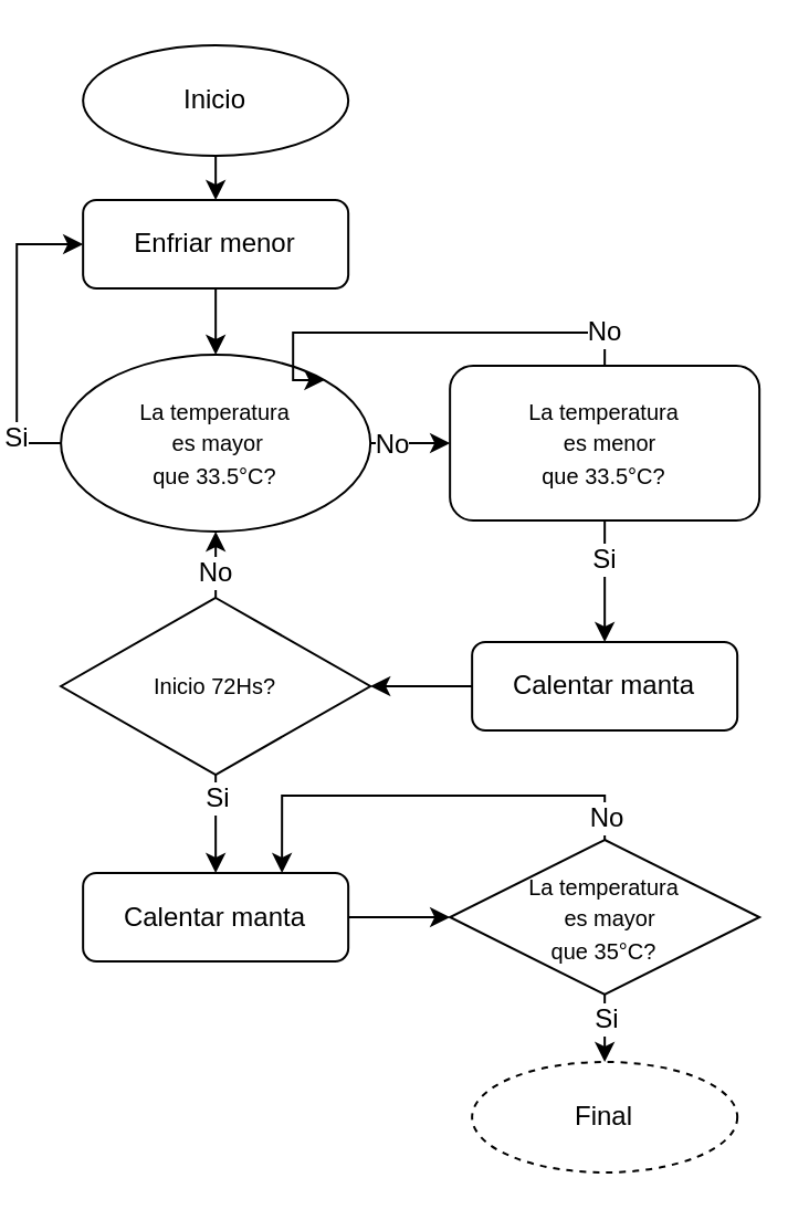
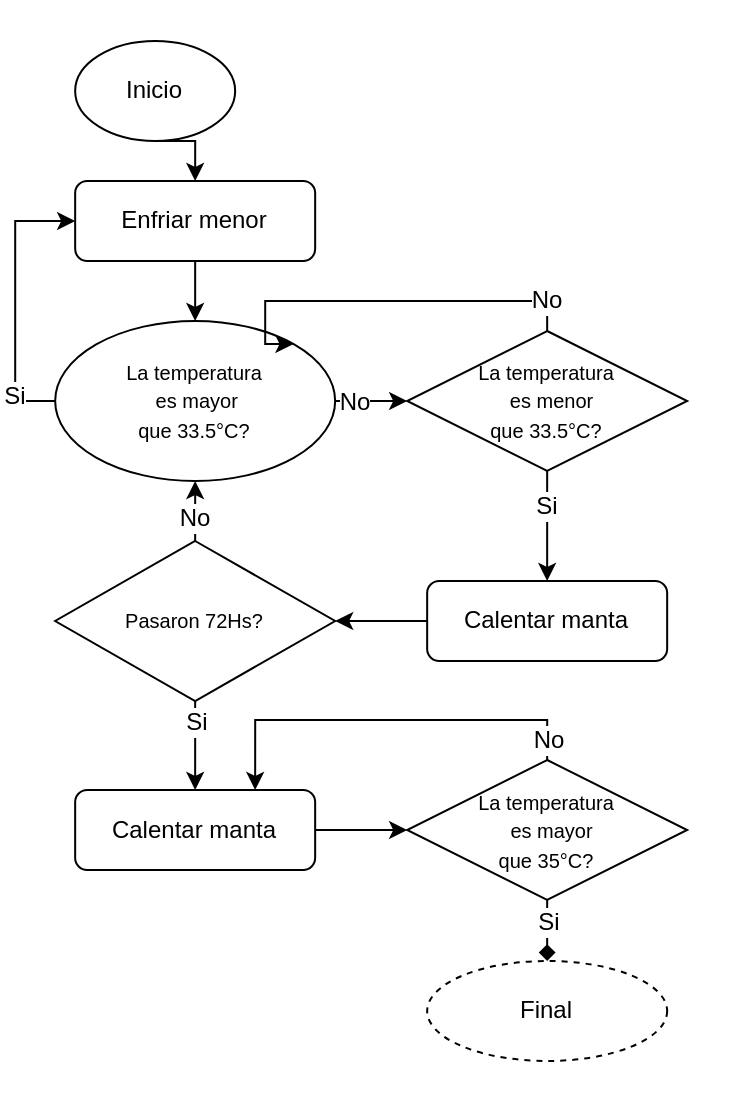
- <mxCell id="3" value="Inicio" style="ellipse;whiteSpace=wrap;html=1;" vertex="1" parent="1"><mxGeometry x="30.08" y="20" width="120" height="50" as="geometry" /></mxCell>
+ <mxCell id="3" value="Inicio" style="ellipse;whiteSpace=wrap;html=1;" vertex="1" parent="1"><mxGeometry x="30.08" y="20" width="80" height="50" as="geometry" /></mxCell>
- <mxCell id="18" value="&lt;font style=&quot;font-size: 10px;&quot;&gt;La temperatura&lt;br&gt;&amp;nbsp; es menor &lt;br&gt;que 33.5°C?&lt;/font&gt;" style="whiteSpace=wrap;html=1;rounded=1;" vertex="1" parent="1"><mxGeometry x="196.08" y="165" width="140" height="70" as="geometry" /></mxCell>
+ <mxCell id="18" value="&lt;font style=&quot;font-size: 10px;&quot;&gt;La temperatura&lt;br&gt;&amp;nbsp; es menor &lt;br&gt;que 33.5°C?&lt;/font&gt;" style="rhombus;whiteSpace=wrap;html=1;" vertex="1" parent="1"><mxGeometry x="196.08" y="165" width="140" height="70" as="geometry" /></mxCell>
- <mxCell id="23" value="&lt;span style=&quot;font-size: 10px;&quot;&gt;Inicio 72Hs?&lt;/span&gt;" style="rhombus;whiteSpace=wrap;html=1;" vertex="1" parent="1"><mxGeometry x="20.08" y="270" width="140" height="80" as="geometry" /></mxCell>
+ <mxCell id="23" value="&lt;span style=&quot;font-size: 10px;&quot;&gt;Pasaron 72Hs?&lt;/span&gt;" style="rhombus;whiteSpace=wrap;html=1;" vertex="1" parent="1"><mxGeometry x="20.08" y="270" width="140" height="80" as="geometry" /></mxCell>
- <mxCell id="28" style="edgeStyle=orthogonalEdgeStyle;rounded=0;orthogonalLoop=1;jettySize=auto;html=1;exitX=0.5;exitY=1;exitDx=0;exitDy=0;entryX=0.5;entryY=0;entryDx=0;entryDy=0;fontSize=12;" edge="1" parent="1" source="30" target="6"><mxGeometry relative="1" as="geometry" /></mxCell>
+ <mxCell id="28" style="edgeStyle=orthogonalEdgeStyle;rounded=0;orthogonalLoop=1;jettySize=auto;html=1;exitX=0.5;exitY=1;exitDx=0;exitDy=0;entryX=0.5;entryY=0;entryDx=0;entryDy=0;fontSize=12;endArrow=diamond;" edge="1" parent="1" source="30" target="6"><mxGeometry relative="1" as="geometry" /></mxCell>
